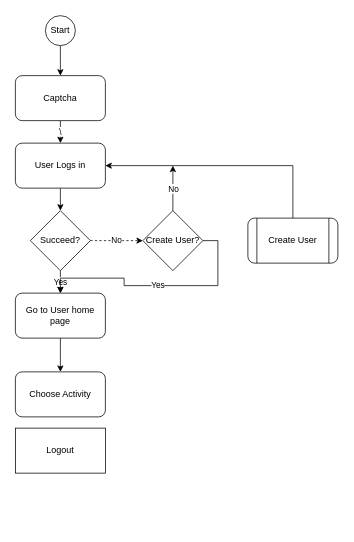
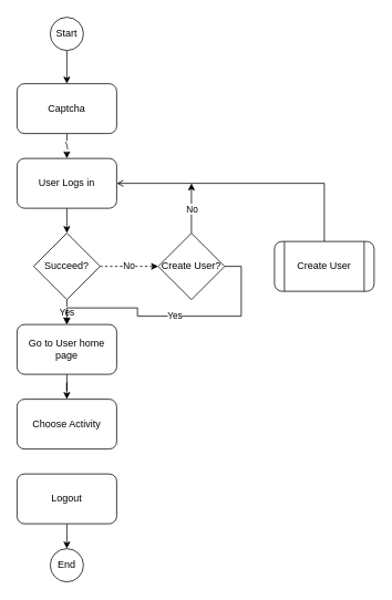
- <mxCell id="16" style="edgeStyle=orthogonalEdgeStyle;rounded=0;orthogonalLoop=1;jettySize=auto;html=1;exitX=0.5;exitY=0;exitDx=0;exitDy=0;entryX=1;entryY=0.5;entryDx=0;entryDy=0;" parent="1" source="17" target="7" edge="1"><mxGeometry relative="1" as="geometry"><mxPoint x="230" y="220" as="targetPoint" /></mxGeometry></mxCell>
+ <mxCell id="16" style="edgeStyle=orthogonalEdgeStyle;rounded=0;orthogonalLoop=1;jettySize=auto;html=1;exitX=0.5;exitY=0;exitDx=0;exitDy=0;entryX=1;entryY=0.5;entryDx=0;entryDy=0;endArrow=open;" parent="1" source="17" target="7" edge="1"><mxGeometry relative="1" as="geometry"><mxPoint x="230" y="220" as="targetPoint" /></mxGeometry></mxCell>
- <mxCell id="18" value="Choose Activity" style="whiteSpace=wrap;html=1;rounded=1;" parent="1" vertex="1"><mxGeometry x="20" y="495" width="120" height="60" as="geometry" /></mxCell>
+ <mxCell id="18" value="Choose Activity" style="whiteSpace=wrap;html=1;rounded=1;" parent="1" vertex="1"><mxGeometry x="20" y="480" width="120" height="60" as="geometry" /></mxCell>
- <mxCell id="20" value="Logout" style="whiteSpace=wrap;html=1;rounded=0;" parent="1" vertex="1"><mxGeometry x="20" y="570" width="120" height="60" as="geometry" /></mxCell>
+ <mxCell id="20" value="Logout" style="whiteSpace=wrap;html=1;rounded=1;" parent="1" vertex="1"><mxGeometry x="20" y="570" width="120" height="60" as="geometry" /></mxCell>
+ <mxCell id="19" style="edgeStyle=orthogonalEdgeStyle;rounded=0;orthogonalLoop=1;jettySize=auto;html=1;exitX=0.5;exitY=1;exitDx=0;exitDy=0;entryX=0.5;entryY=0;entryDx=0;entryDy=0;" parent="1" source="20" target="5" edge="1"><mxGeometry relative="1" as="geometry" /></mxCell>
+ <mxCell id="5" value="End" style="ellipse;whiteSpace=wrap;html=1;aspect=fixed;" parent="1" vertex="1"><mxGeometry x="60" y="660" width="40" height="40" as="geometry" /></mxCell>
